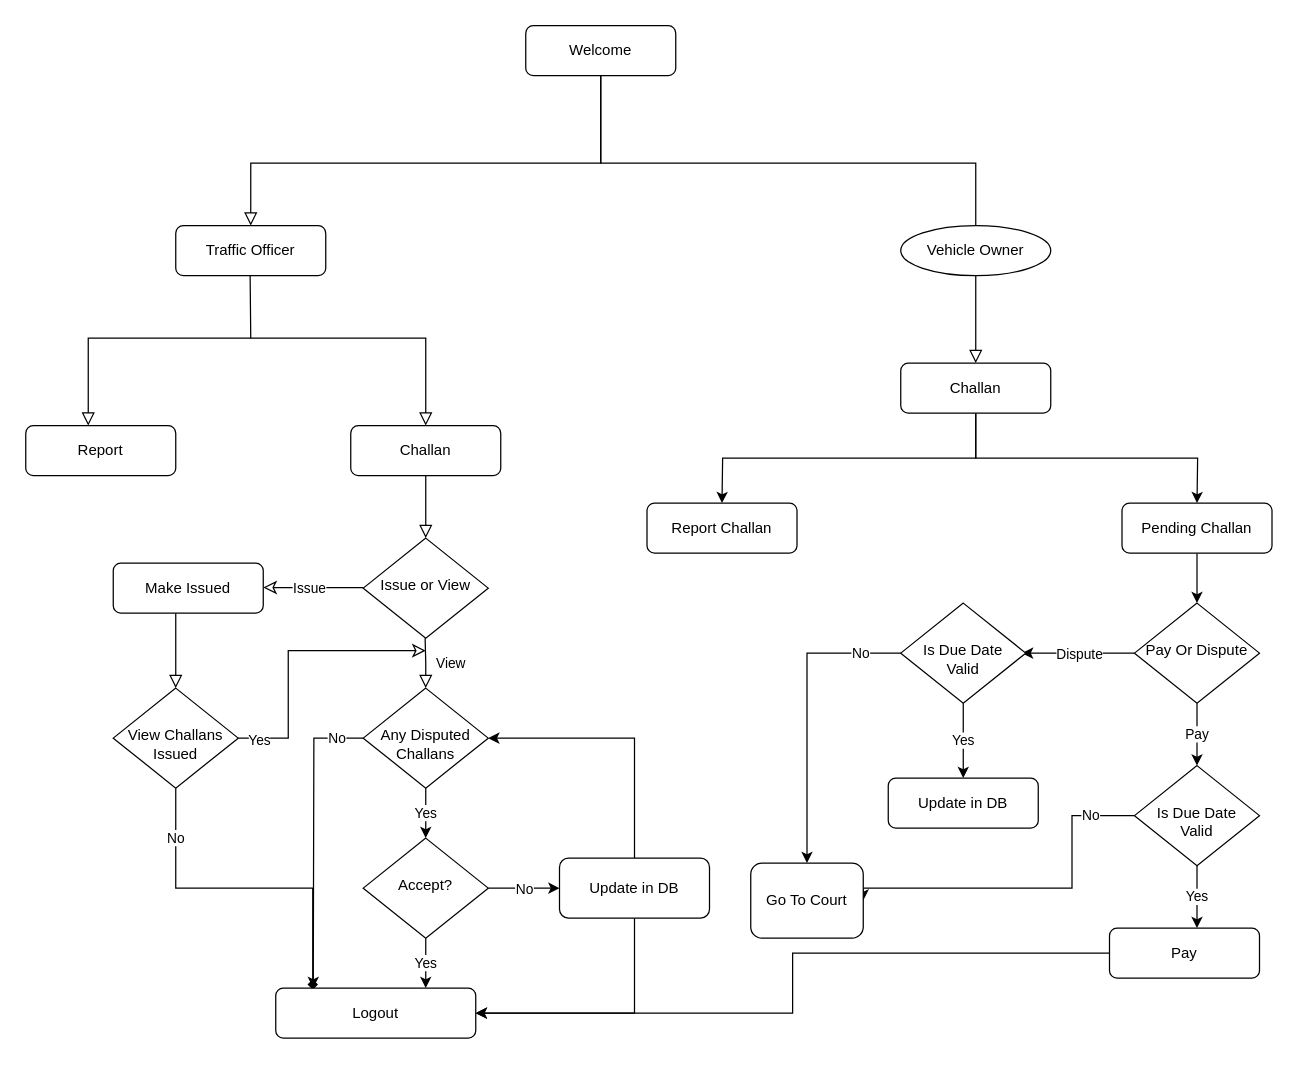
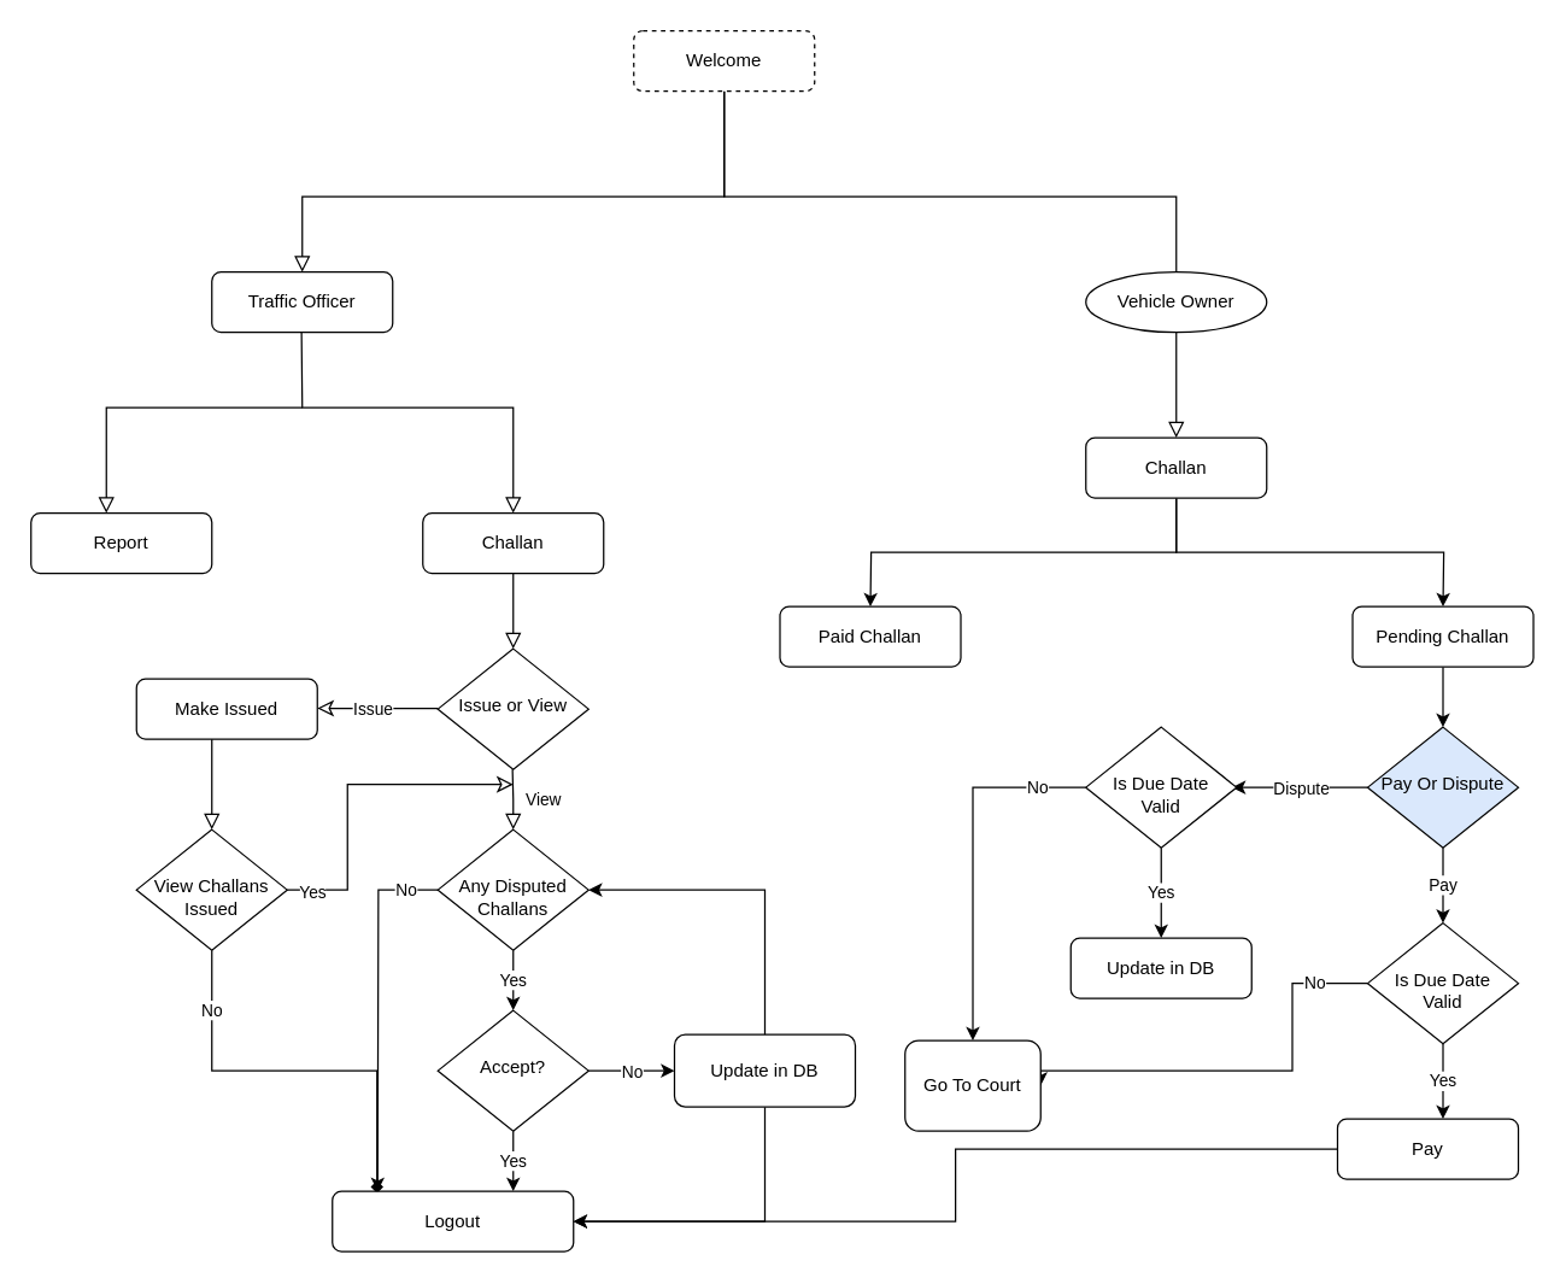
- <mxCell id="3" value="Welcome" style="rounded=1;whiteSpace=wrap;html=1;fontSize=12;glass=0;strokeWidth=1;shadow=0;" parent="1" vertex="1"><mxGeometry x="420" y="20" width="120" height="40" as="geometry" /></mxCell>
+ <mxCell id="3" value="Welcome" style="rounded=1;whiteSpace=wrap;html=1;fontSize=12;glass=0;strokeWidth=1;shadow=0;dashed=1;" parent="1" vertex="1"><mxGeometry x="420" y="20" width="120" height="40" as="geometry" /></mxCell>
- <mxCell id="34" value="Report Challan" style="rounded=1;whiteSpace=wrap;html=1;fontSize=12;glass=0;strokeWidth=1;shadow=0;" parent="1" vertex="1"><mxGeometry x="517" y="402" width="120" height="40" as="geometry" /></mxCell>
+ <mxCell id="34" value="Paid Challan" style="rounded=1;whiteSpace=wrap;html=1;fontSize=12;glass=0;strokeWidth=1;shadow=0;" parent="1" vertex="1"><mxGeometry x="517" y="402" width="120" height="40" as="geometry" /></mxCell>
- <mxCell id="39" value="Pay Or Dispute" style="rhombus;whiteSpace=wrap;html=1;shadow=0;fontFamily=Helvetica;fontSize=12;align=center;strokeWidth=1;spacing=6;spacingTop=-4;" parent="1" vertex="1"><mxGeometry x="907" y="482" width="100" height="80" as="geometry" /></mxCell>
+ <mxCell id="39" value="Pay Or Dispute" style="rhombus;whiteSpace=wrap;html=1;shadow=0;fontFamily=Helvetica;fontSize=12;align=center;strokeWidth=1;spacing=6;spacingTop=-4;fillColor=#dae8fc;" parent="1" vertex="1"><mxGeometry x="907" y="482" width="100" height="80" as="geometry" /></mxCell>
